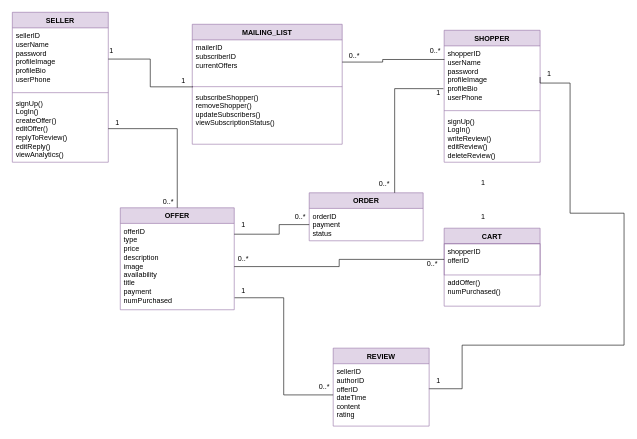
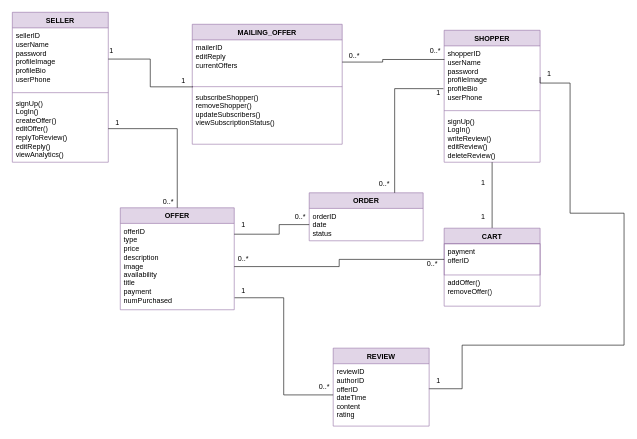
- <mxCell id="12" value="MAILING_LIST" style="swimlane;fontStyle=1;align=center;verticalAlign=top;childLayout=stackLayout;horizontal=1;startSize=26;horizontalStack=0;resizeParent=1;resizeParentMax=0;resizeLast=0;collapsible=1;marginBottom=0;whiteSpace=wrap;html=1;fillColor=#e1d5e7;strokeColor=#9673a6;" parent="1" vertex="1"><mxGeometry x="320" y="40" width="250" height="200" as="geometry" /></mxCell>
+ <mxCell id="12" value="MAILING_OFFER" style="swimlane;fontStyle=1;align=center;verticalAlign=top;childLayout=stackLayout;horizontal=1;startSize=26;horizontalStack=0;resizeParent=1;resizeParentMax=0;resizeLast=0;collapsible=1;marginBottom=0;whiteSpace=wrap;html=1;fillColor=#e1d5e7;strokeColor=#9673a6;" parent="1" vertex="1"><mxGeometry x="320" y="40" width="250" height="200" as="geometry" /></mxCell>
- <mxCell id="13" value="mailerID&lt;div&gt;subscriberID&lt;/div&gt;&lt;div&gt;&lt;div&gt;currentOffers&lt;/div&gt;&lt;/div&gt;" style="text;strokeColor=none;fillColor=none;align=left;verticalAlign=top;spacingLeft=4;spacingRight=4;overflow=hidden;rotatable=0;points=[[0,0.5],[1,0.5]];portConstraint=eastwest;whiteSpace=wrap;html=1;" parent="12" vertex="1"><mxGeometry y="26" width="250" height="74" as="geometry" /></mxCell>
+ <mxCell id="13" value="mailerID&lt;div&gt;editReply&lt;/div&gt;&lt;div&gt;&lt;div&gt;currentOffers&lt;/div&gt;&lt;/div&gt;" style="text;strokeColor=none;fillColor=none;align=left;verticalAlign=top;spacingLeft=4;spacingRight=4;overflow=hidden;rotatable=0;points=[[0,0.5],[1,0.5]];portConstraint=eastwest;whiteSpace=wrap;html=1;" parent="12" vertex="1"><mxGeometry y="26" width="250" height="74" as="geometry" /></mxCell>
+ <mxCell id="8" style="edgeStyle=orthogonalEdgeStyle;rounded=0;orthogonalLoop=1;jettySize=auto;html=1;entryX=0.5;entryY=1;entryDx=0;entryDy=0;endArrow=none;startFill=0;" parent="1" source="9" target="4" edge="1"><mxGeometry relative="1" as="geometry" /></mxCell>
- <mxCell id="3" value="&lt;div&gt;orderID&lt;/div&gt;&lt;div&gt;payment&lt;/div&gt;&lt;div&gt;status&lt;/div&gt;" style="text;strokeColor=none;fillColor=none;align=left;verticalAlign=top;spacingLeft=4;spacingRight=4;overflow=hidden;rotatable=0;points=[[0,0.5],[1,0.5]];portConstraint=eastwest;whiteSpace=wrap;html=1;" parent="2" vertex="1"><mxGeometry y="26" width="190" height="54" as="geometry" /></mxCell>
+ <mxCell id="3" value="&lt;div&gt;orderID&lt;/div&gt;&lt;div&gt;date&lt;/div&gt;&lt;div&gt;status&lt;/div&gt;" style="text;strokeColor=none;fillColor=none;align=left;verticalAlign=top;spacingLeft=4;spacingRight=4;overflow=hidden;rotatable=0;points=[[0,0.5],[1,0.5]];portConstraint=eastwest;whiteSpace=wrap;html=1;" parent="2" vertex="1"><mxGeometry y="26" width="190" height="54" as="geometry" /></mxCell>
- <mxCell id="10" value="&lt;div&gt;shopperID&lt;/div&gt;&lt;div&gt;offerID&lt;/div&gt;" style="text;align=left;verticalAlign=top;spacingLeft=4;spacingRight=4;overflow=hidden;rotatable=0;points=[[0,0.5],[1,0.5]];portConstraint=eastwest;whiteSpace=wrap;html=1;rounded=0;strokeColor=light-dark(#9773a6, #ededed);" parent="9" vertex="1"><mxGeometry y="26" width="160" height="52" as="geometry" /></mxCell>
+ <mxCell id="10" value="&lt;div&gt;payment&lt;/div&gt;&lt;div&gt;offerID&lt;/div&gt;" style="text;align=left;verticalAlign=top;spacingLeft=4;spacingRight=4;overflow=hidden;rotatable=0;points=[[0,0.5],[1,0.5]];portConstraint=eastwest;whiteSpace=wrap;html=1;rounded=0;strokeColor=light-dark(#9773a6, #ededed);" parent="9" vertex="1"><mxGeometry y="26" width="160" height="52" as="geometry" /></mxCell>
- <mxCell id="11" value="&lt;div&gt;addOffer()&lt;/div&gt;&lt;div&gt;numPurchased()&lt;/div&gt;" style="text;strokeColor=none;fillColor=none;align=left;verticalAlign=top;spacingLeft=4;spacingRight=4;overflow=hidden;rotatable=0;points=[[0,0.5],[1,0.5]];portConstraint=eastwest;whiteSpace=wrap;html=1;" vertex="1" parent="9"><mxGeometry y="78" width="160" height="52" as="geometry" /></mxCell>
+ <mxCell id="11" value="&lt;div&gt;addOffer()&lt;/div&gt;&lt;div&gt;removeOffer()&lt;/div&gt;" style="text;strokeColor=none;fillColor=none;align=left;verticalAlign=top;spacingLeft=4;spacingRight=4;overflow=hidden;rotatable=0;points=[[0,0.5],[1,0.5]];portConstraint=eastwest;whiteSpace=wrap;html=1;" vertex="1" parent="9"><mxGeometry y="78" width="160" height="52" as="geometry" /></mxCell>
- <mxCell id="22" value="sellerID&lt;div&gt;authorID&lt;br&gt;&lt;/div&gt;&lt;div&gt;offerID&lt;/div&gt;&lt;div&gt;dateTime&lt;/div&gt;&lt;div&gt;content&lt;/div&gt;&lt;div&gt;rating&lt;/div&gt;" style="text;strokeColor=none;fillColor=none;align=left;verticalAlign=top;spacingLeft=4;spacingRight=4;overflow=hidden;rotatable=0;points=[[0,0.5],[1,0.5]];portConstraint=eastwest;whiteSpace=wrap;html=1;" parent="21" vertex="1"><mxGeometry y="26" width="160" height="104" as="geometry" /></mxCell>
+ <mxCell id="22" value="reviewID&lt;div&gt;authorID&lt;br&gt;&lt;/div&gt;&lt;div&gt;offerID&lt;/div&gt;&lt;div&gt;dateTime&lt;/div&gt;&lt;div&gt;content&lt;/div&gt;&lt;div&gt;rating&lt;/div&gt;" style="text;strokeColor=none;fillColor=none;align=left;verticalAlign=top;spacingLeft=4;spacingRight=4;overflow=hidden;rotatable=0;points=[[0,0.5],[1,0.5]];portConstraint=eastwest;whiteSpace=wrap;html=1;" parent="21" vertex="1"><mxGeometry y="26" width="160" height="104" as="geometry" /></mxCell>
